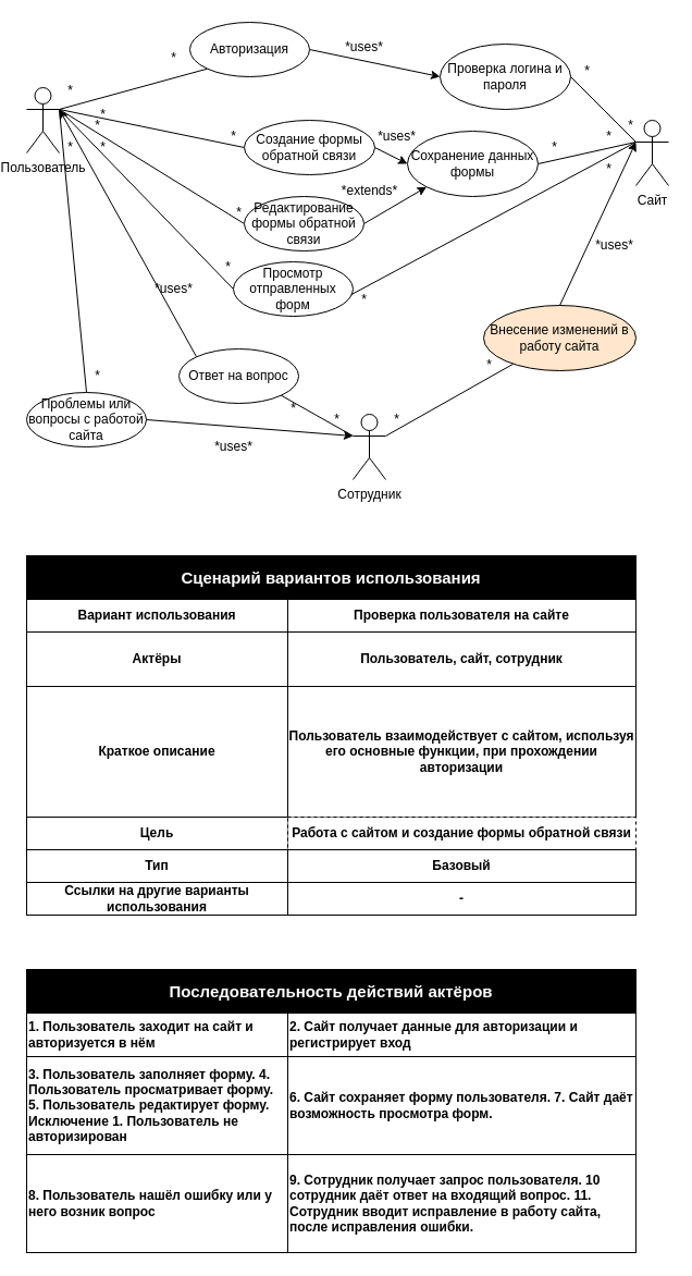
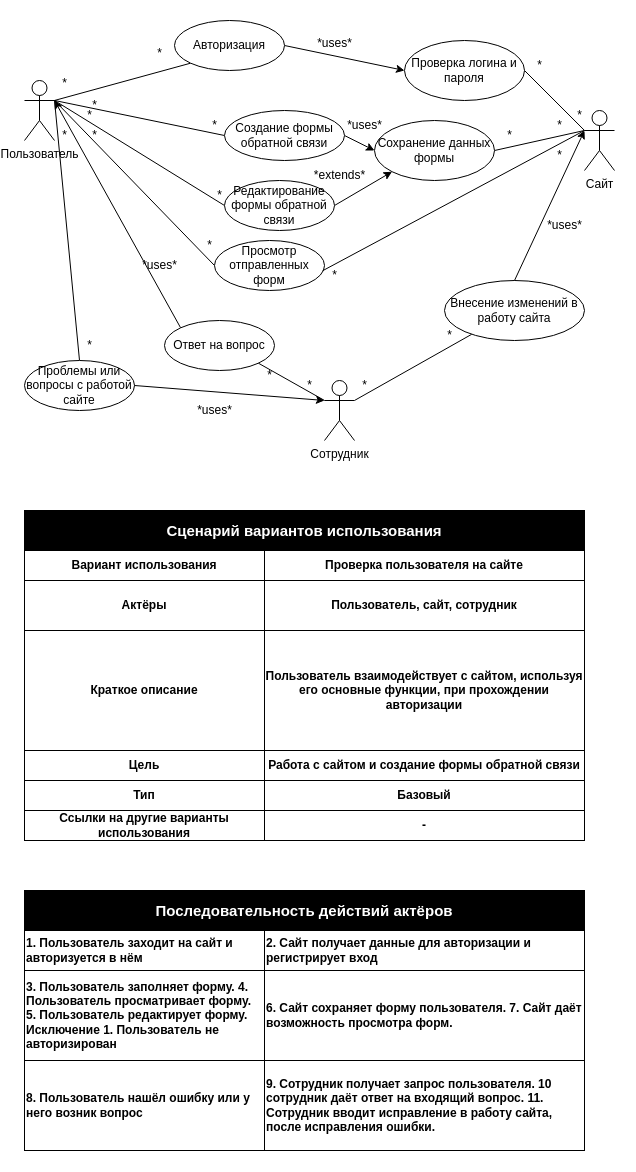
- <mxCell id="24" value="Внесение изменений в работу сайта" style="ellipse;whiteSpace=wrap;html=1;fillColor=#ffe6cc;" parent="1" vertex="1"><mxGeometry x="440" y="280" width="140" height="60" as="geometry" /></mxCell>
+ <mxCell id="24" value="Внесение изменений в работу сайта" style="ellipse;whiteSpace=wrap;html=1;" parent="1" vertex="1"><mxGeometry x="440" y="280" width="140" height="60" as="geometry" /></mxCell>
- <mxCell id="21" value="Проблемы или вопросы с работой сайта" style="ellipse;whiteSpace=wrap;html=1;" parent="1" vertex="1"><mxGeometry x="20" y="360" width="110" height="50" as="geometry" /></mxCell>
+ <mxCell id="21" value="Проблемы или вопросы с работой сайте" style="ellipse;whiteSpace=wrap;html=1;" parent="1" vertex="1"><mxGeometry x="20" y="360" width="110" height="50" as="geometry" /></mxCell>
- <mxCell id="71" value="&lt;b&gt;Работа с сайтом и создание формы обратной связи&lt;/b&gt;" style="rounded=0;whiteSpace=wrap;html=1;dashed=1;" parent="59" vertex="1"><mxGeometry x="240" y="240" width="320" height="30" as="geometry" /></mxCell>
+ <mxCell id="71" value="&lt;b&gt;Работа с сайтом и создание формы обратной связи&lt;/b&gt;" style="rounded=0;whiteSpace=wrap;html=1;" parent="59" vertex="1"><mxGeometry x="240" y="240" width="320" height="30" as="geometry" /></mxCell>
